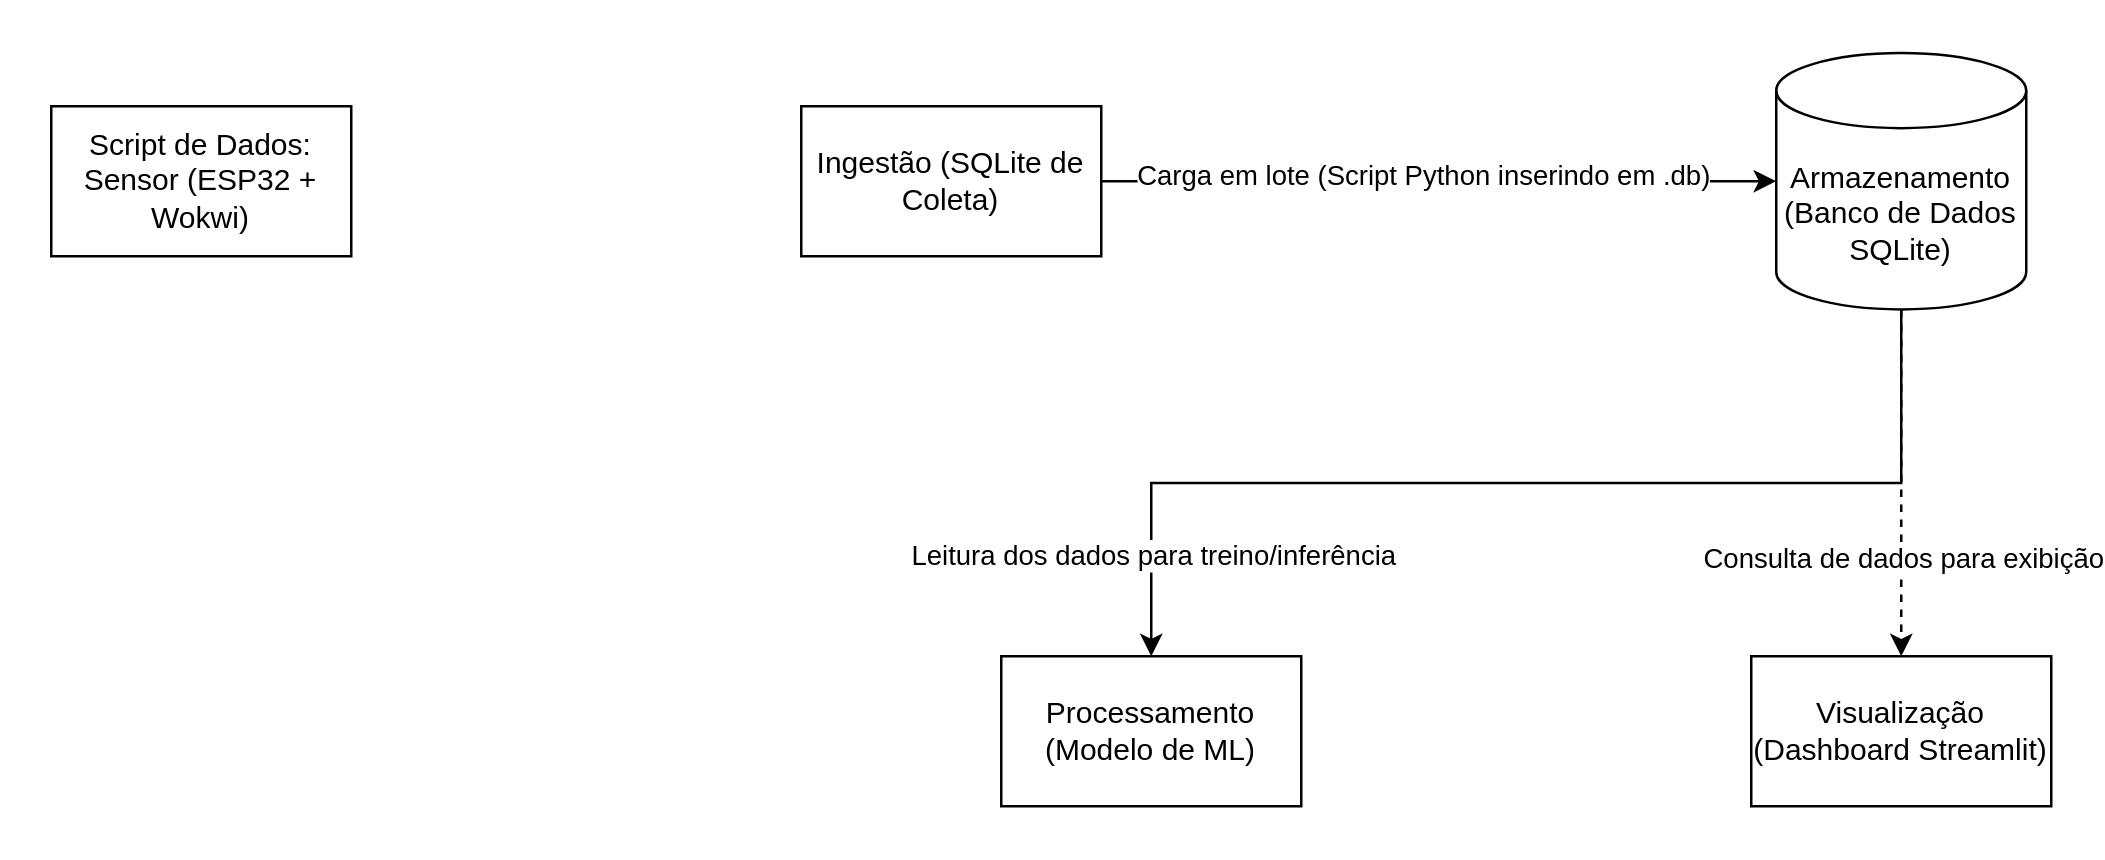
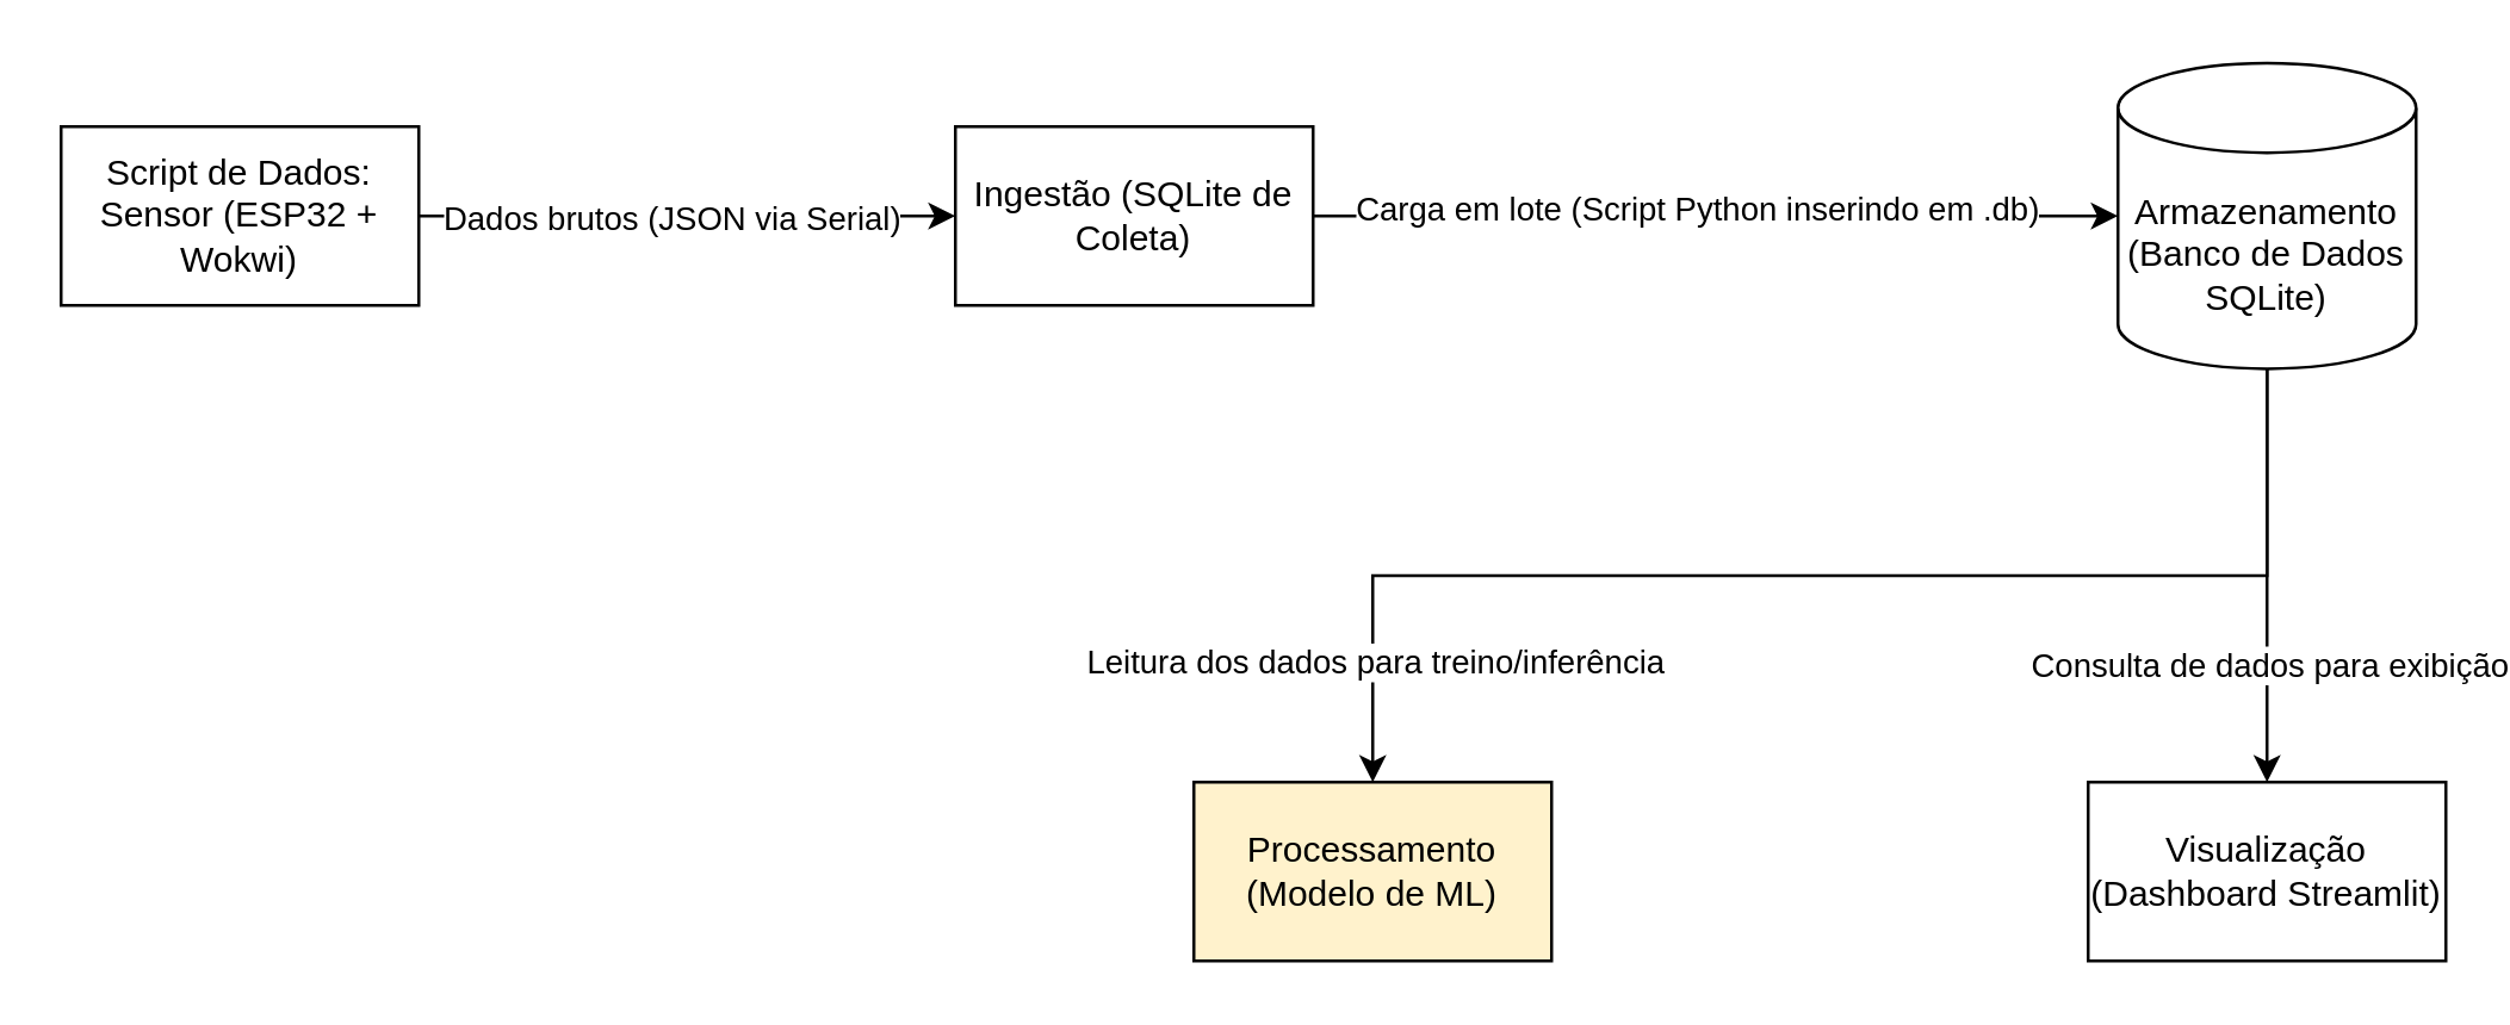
+ <mxCell id="2" style="edgeStyle=orthogonalEdgeStyle;rounded=0;orthogonalLoop=1;jettySize=auto;html=1;exitX=1;exitY=0.5;exitDx=0;exitDy=0;" edge="1" parent="1" source="4" target="5"><mxGeometry relative="1" as="geometry" /></mxCell>
+ <mxCell id="3" value="Dados brutos (JSON via Serial)" style="edgeLabel;html=1;align=center;verticalAlign=middle;resizable=0;points=[];" vertex="1" connectable="0" parent="2"><mxGeometry x="-0.067" relative="1" as="geometry"><mxPoint as="offset" /></mxGeometry></mxCell>
- <mxCell id="8" style="edgeStyle=orthogonalEdgeStyle;rounded=0;orthogonalLoop=1;jettySize=auto;html=1;exitX=0.5;exitY=1;exitDx=0;exitDy=0;exitPerimeter=0;entryX=0.5;entryY=0;entryDx=0;entryDy=0;dashed=1;" edge="1" parent="1" source="10" target="12"><mxGeometry relative="1" as="geometry" /></mxCell>
+ <mxCell id="8" style="edgeStyle=orthogonalEdgeStyle;rounded=0;orthogonalLoop=1;jettySize=auto;html=1;exitX=0.5;exitY=1;exitDx=0;exitDy=0;exitPerimeter=0;entryX=0.5;entryY=0;entryDx=0;entryDy=0;" edge="1" parent="1" source="10" target="12"><mxGeometry relative="1" as="geometry" /></mxCell>
- <mxCell id="11" value="Processamento (Modelo de ML)" style="rounded=0;whiteSpace=wrap;html=1;" vertex="1" parent="1"><mxGeometry x="400" y="262" width="120" height="60" as="geometry" /></mxCell>
+ <mxCell id="11" value="Processamento (Modelo de ML)" style="rounded=0;whiteSpace=wrap;html=1;fillColor=#fff2cc;" vertex="1" parent="1"><mxGeometry x="400" y="262" width="120" height="60" as="geometry" /></mxCell>
